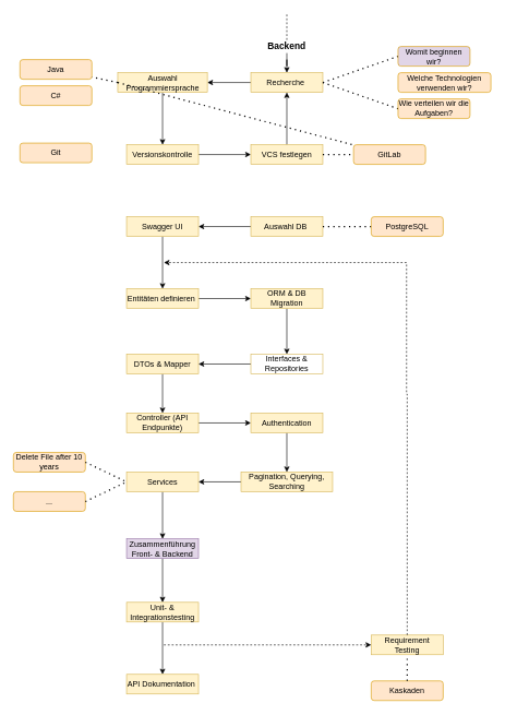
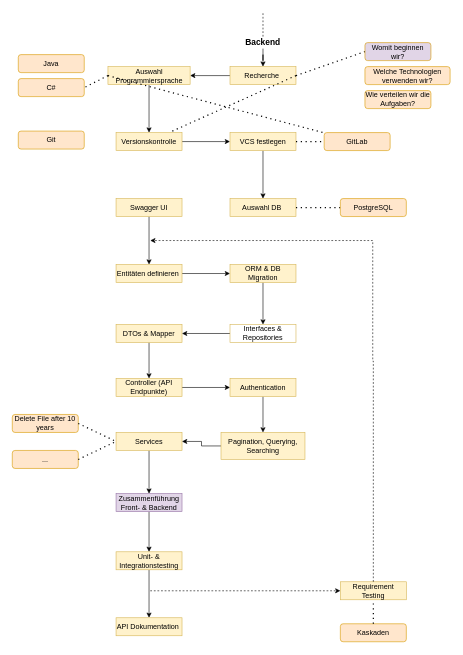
- <mxCell id="33" value="" style="endArrow=none;dashed=1;html=1;dashPattern=1 3;strokeWidth=2;rounded=0;exitX=0;exitY=0.5;exitDx=0;exitDy=0;" parent="1" source="8" target="32" edge="1"><mxGeometry width="50" height="50" relative="1" as="geometry"><mxPoint x="193" y="165" as="sourcePoint" /><mxPoint x="148" y="145" as="targetPoint" /></mxGeometry></mxCell>
+ <mxCell id="33" value="" style="endArrow=none;dashed=1;html=1;dashPattern=1 3;strokeWidth=2;rounded=0;exitX=0;exitY=0.5;exitDx=0;exitDy=0;entryX=1;entryY=0.5;entryDx=0;entryDy=0;" parent="1" source="8" target="34" edge="1"><mxGeometry width="50" height="50" relative="1" as="geometry"><mxPoint x="193" y="165" as="sourcePoint" /><mxPoint x="148" y="145" as="targetPoint" /></mxGeometry></mxCell>
- <mxCell id="27" value="" style="endArrow=none;dashed=1;html=1;dashPattern=1 3;strokeWidth=2;rounded=0;exitX=1;exitY=0.5;exitDx=0;exitDy=0;entryX=0;entryY=0.5;entryDx=0;entryDy=0;" parent="1" source="6" target="28" edge="1"><mxGeometry width="50" height="50" relative="1" as="geometry"><mxPoint x="493" y="165" as="sourcePoint" /><mxPoint x="598" y="158" as="targetPoint" /></mxGeometry></mxCell>
+ <mxCell id="27" value="" style="endArrow=none;dashed=1;html=1;dashPattern=1 3;strokeWidth=2;rounded=0;exitX=1;exitY=0.5;exitDx=0;exitDy=0;" parent="1" source="6" target="10" edge="1"><mxGeometry width="50" height="50" relative="1" as="geometry"><mxPoint x="493" y="165" as="sourcePoint" /><mxPoint x="598" y="158" as="targetPoint" /></mxGeometry></mxCell>
- <mxCell id="11" value="" style="edgeStyle=orthogonalEdgeStyle;rounded=0;orthogonalLoop=1;jettySize=auto;html=1;" parent="1" source="12" target="6" edge="1"><mxGeometry relative="1" as="geometry" /></mxCell>
+ <mxCell id="11" value="" style="edgeStyle=orthogonalEdgeStyle;rounded=0;orthogonalLoop=1;jettySize=auto;html=1;" parent="1" source="12" target="14" edge="1"><mxGeometry relative="1" as="geometry" /></mxCell>
- <mxCell id="13" value="" style="edgeStyle=orthogonalEdgeStyle;rounded=0;orthogonalLoop=1;jettySize=auto;html=1;" parent="1" source="14" target="16" edge="1"><mxGeometry relative="1" as="geometry" /></mxCell>
- <mxCell id="49" value="Pagination, Querying, Searching" style="rounded=0;whiteSpace=wrap;html=1;fillColor=#fff2cc;strokeColor=#d6b656;" parent="1" vertex="1"><mxGeometry x="368" y="720" width="140" height="30" as="geometry" /></mxCell>
+ <mxCell id="49" value="Pagination, Querying, Searching" style="rounded=0;whiteSpace=wrap;html=1;fillColor=#fff2cc;strokeColor=#d6b656;" parent="1" vertex="1"><mxGeometry x="368" y="720" width="140" height="45" as="geometry" /></mxCell>
